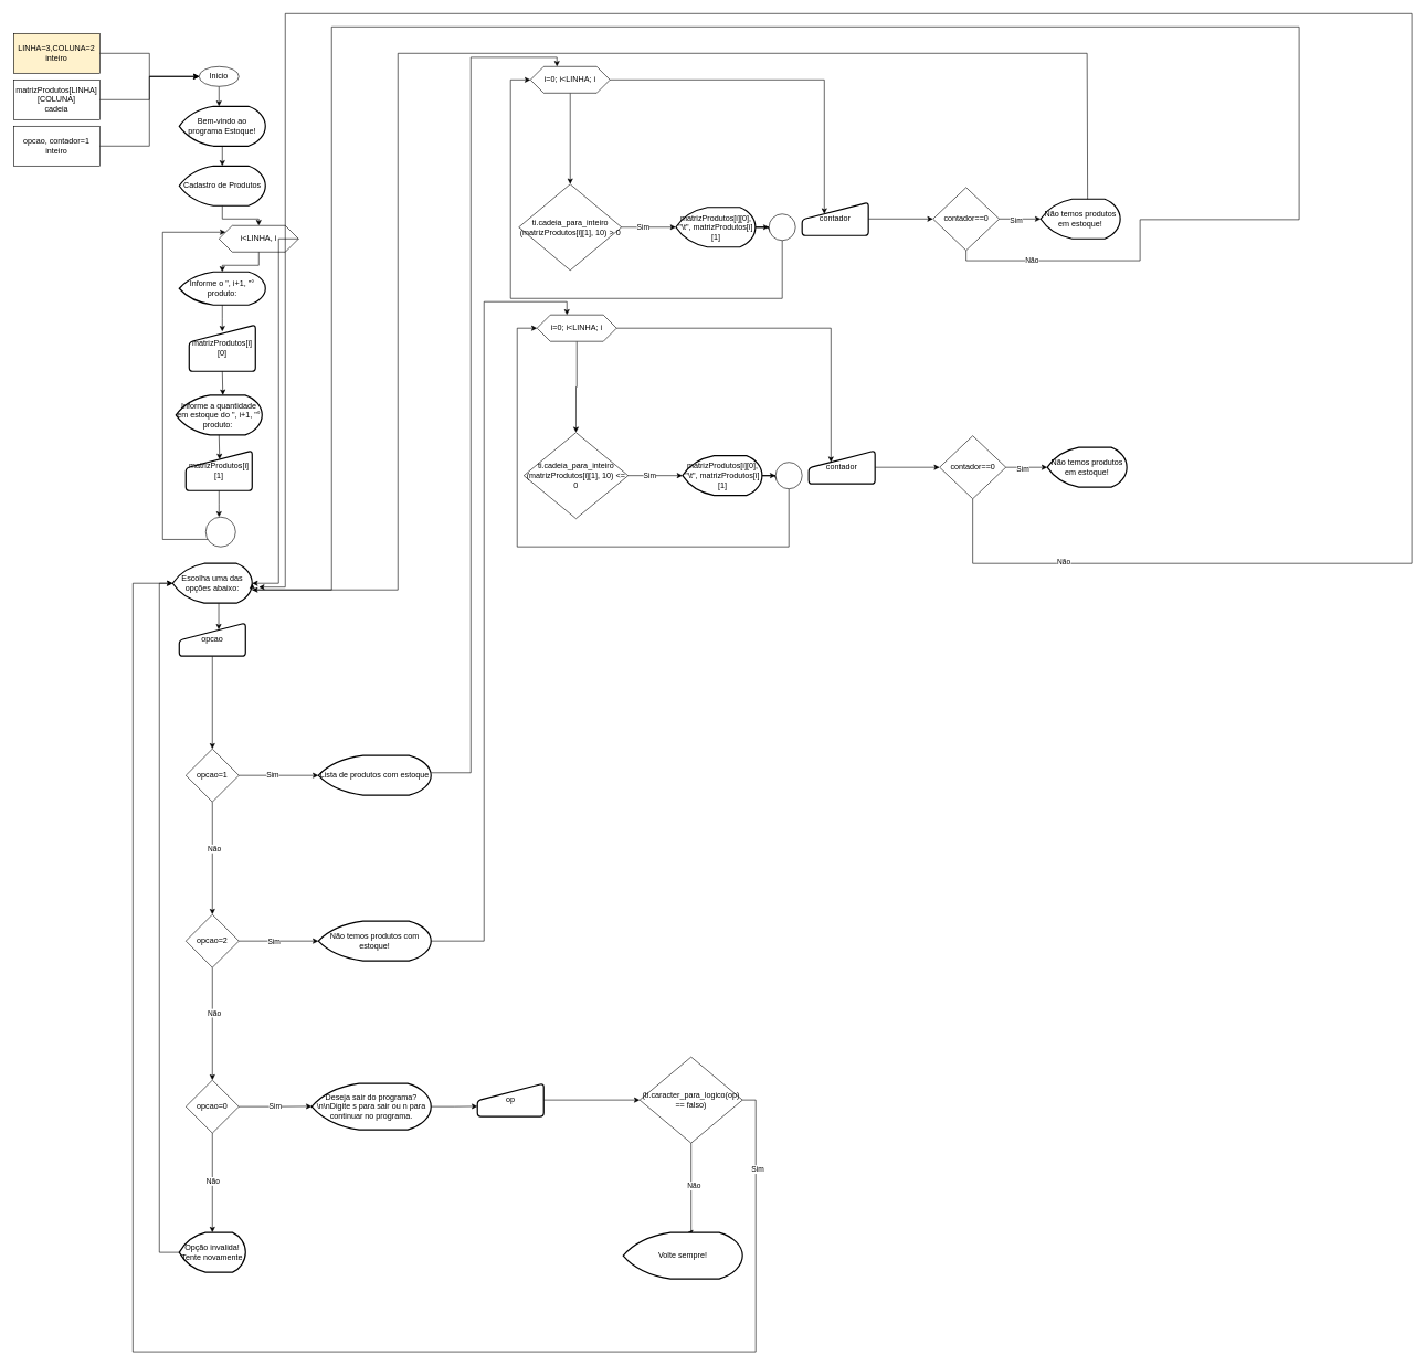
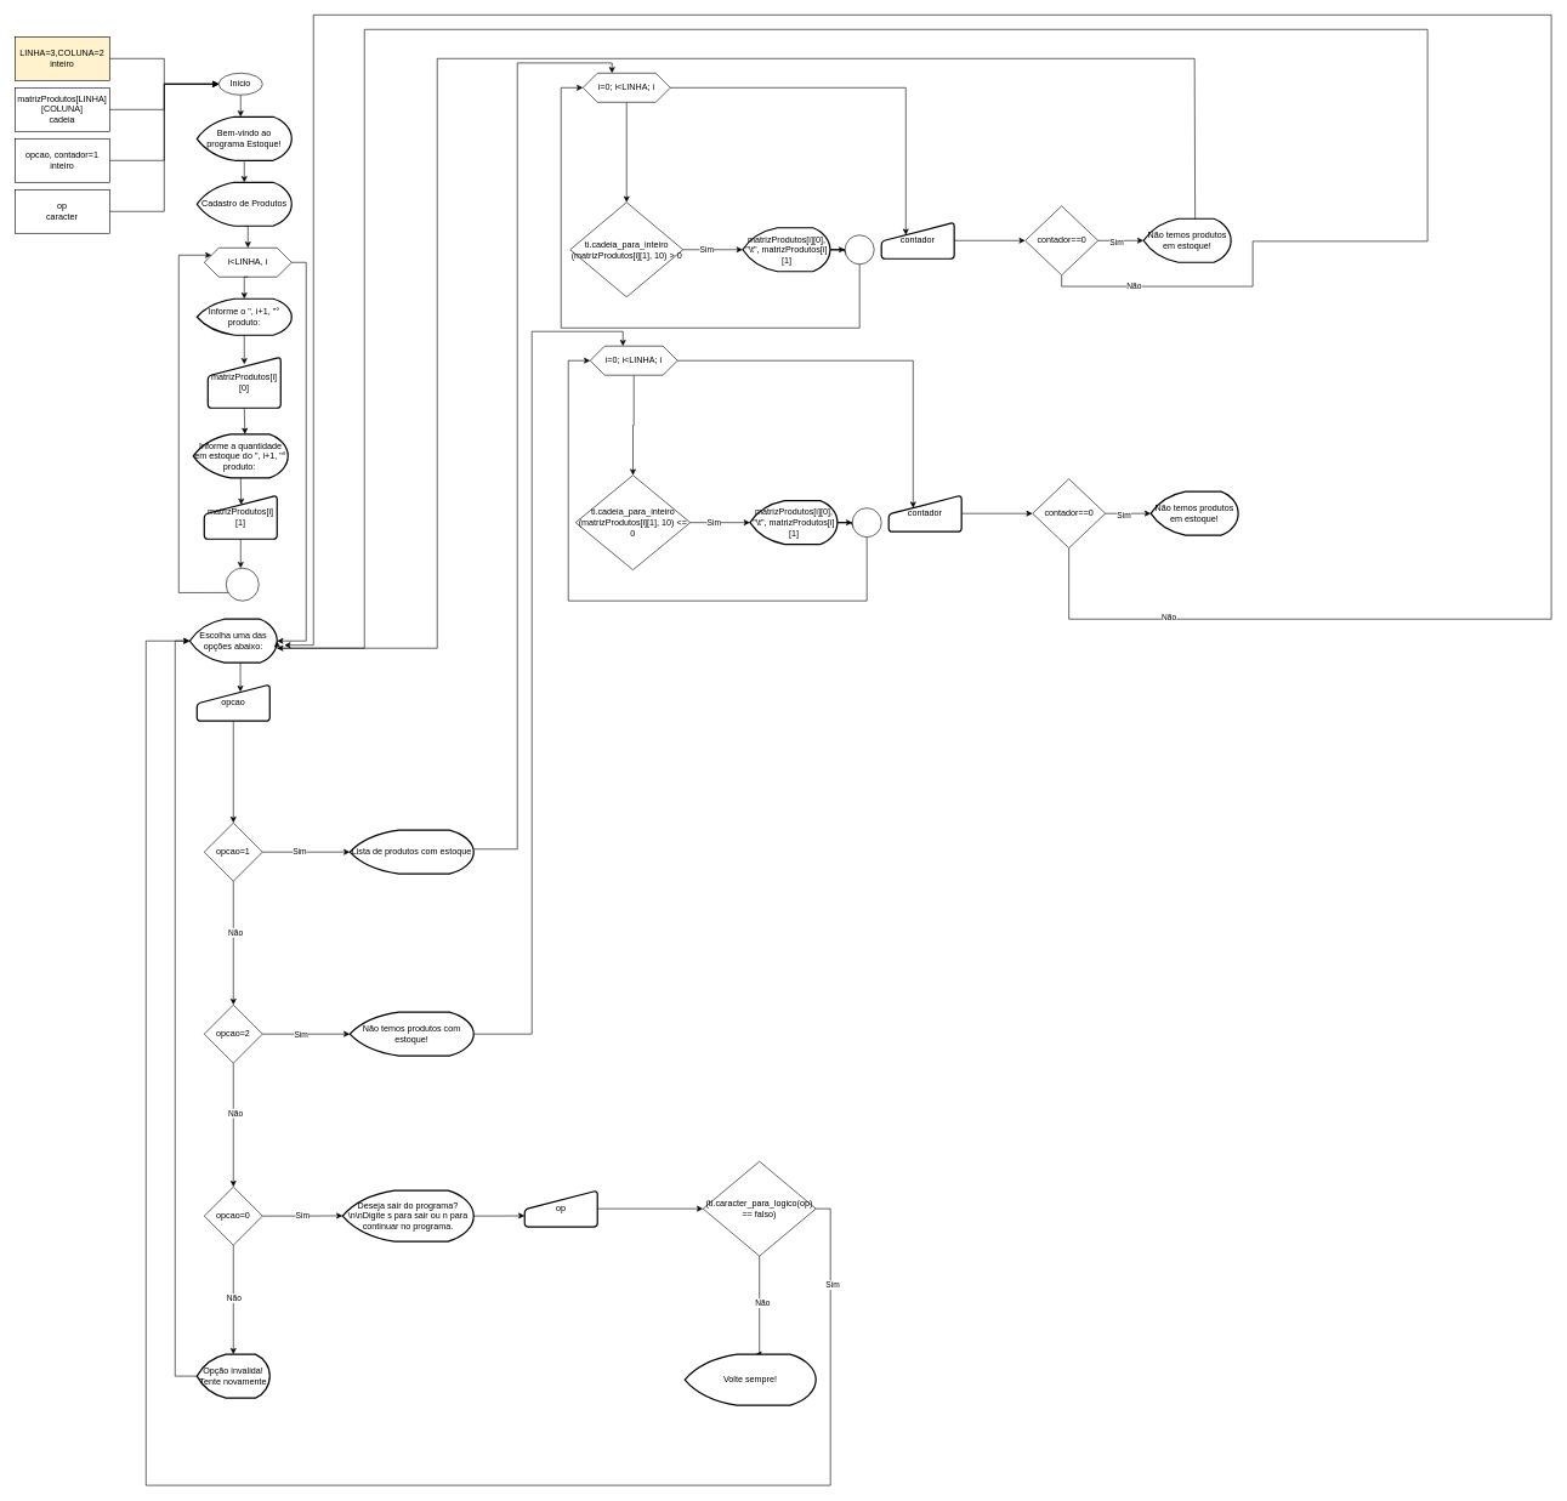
+ <mxCell id="11" value="op&lt;div&gt;caracter&lt;/div&gt;" style="rounded=0;whiteSpace=wrap;html=1;" vertex="1" parent="1"><mxGeometry x="20" y="260" width="130" height="60" as="geometry" /></mxCell>
+ <mxCell id="10" style="edgeStyle=orthogonalEdgeStyle;rounded=0;orthogonalLoop=1;jettySize=auto;html=1;exitX=1;exitY=0.5;exitDx=0;exitDy=0;entryX=0;entryY=0.5;entryDx=0;entryDy=0;" edge="1" parent="1" source="11" target="3"><mxGeometry relative="1" as="geometry" /></mxCell>
- <mxCell id="16" value="i&amp;lt;LINHA, i" style="shape=hexagon;perimeter=hexagonPerimeter2;whiteSpace=wrap;html=1;fixedSize=1;" vertex="1" parent="1"><mxGeometry x="330" y="340" width="120" height="40" as="geometry" /></mxCell>
+ <mxCell id="16" value="i&amp;lt;LINHA, i" style="shape=hexagon;perimeter=hexagonPerimeter2;whiteSpace=wrap;html=1;fixedSize=1;" vertex="1" parent="1"><mxGeometry x="280" y="340" width="120" height="40" as="geometry" /></mxCell>
